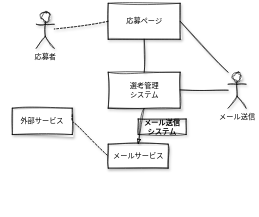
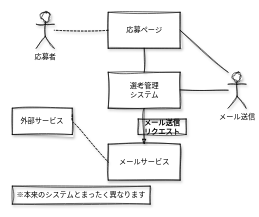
- <mxCell id="4" value="応募ページ" style="html=1;strokeColor=#000000;fontColor=#000000;labelBackgroundColor=#FFFFFF;fillColor=#FFFFFF;sketch=1;curveFitting=1;jiggle=2;shadow=1;" parent="1" vertex="1"><mxGeometry x="180" y="5" width="120" height="60" as="geometry" /></mxCell>
+ <mxCell id="4" value="応募ページ" style="html=1;strokeColor=#000000;fontColor=#000000;labelBackgroundColor=#FFFFFF;fillColor=#FFFFFF;sketch=1;curveFitting=1;jiggle=2;shadow=1;" parent="1" vertex="1"><mxGeometry x="180" y="20" width="120" height="60" as="geometry" /></mxCell>
- <mxCell id="12" value="メール送信&#10;システム" style="text;align=center;fontStyle=1;verticalAlign=middle;spacingLeft=3;spacingRight=3;strokeColor=#000000;rotatable=0;points=[[0,0.5],[1,0.5]];portConstraint=eastwest;fontColor=#000000;fillColor=none;sketch=1;curveFitting=1;jiggle=2;shadow=1;" parent="1" vertex="1"><mxGeometry x="230" y="198" width="80" height="26" as="geometry" /></mxCell>
+ <mxCell id="12" value="メール送信&#10;リクエスト" style="text;align=center;fontStyle=1;verticalAlign=middle;spacingLeft=3;spacingRight=3;strokeColor=#000000;rotatable=0;points=[[0,0.5],[1,0.5]];portConstraint=eastwest;fontColor=#000000;fillColor=none;sketch=1;curveFitting=1;jiggle=2;shadow=1;" parent="1" vertex="1"><mxGeometry x="230" y="198" width="80" height="26" as="geometry" /></mxCell>
- <mxCell id="7" value="メールサービス" style="html=1;strokeColor=#000000;fontColor=#000000;labelBackgroundColor=#FFFFFF;fillColor=#FFFFFF;sketch=1;curveFitting=1;jiggle=2;shadow=1;" parent="1" vertex="1"><mxGeometry x="180" y="240" width="100" height="40" as="geometry" /></mxCell>
+ <mxCell id="7" value="メールサービス" style="html=1;strokeColor=#000000;fontColor=#000000;labelBackgroundColor=#FFFFFF;fillColor=#FFFFFF;sketch=1;curveFitting=1;jiggle=2;shadow=1;" parent="1" vertex="1"><mxGeometry x="180" y="240" width="120" height="60" as="geometry" /></mxCell>
+ <mxCell id="16" value="※本来のシステムとまったく異なります" style="text;html=1;strokeColor=#000000;fillColor=none;align=center;verticalAlign=middle;whiteSpace=wrap;rounded=0;fontColor=#000000;shadow=1;sketch=1;curveFitting=1;jiggle=2;" vertex="1" parent="1"><mxGeometry x="20" y="310" width="230" height="30" as="geometry" /></mxCell>
